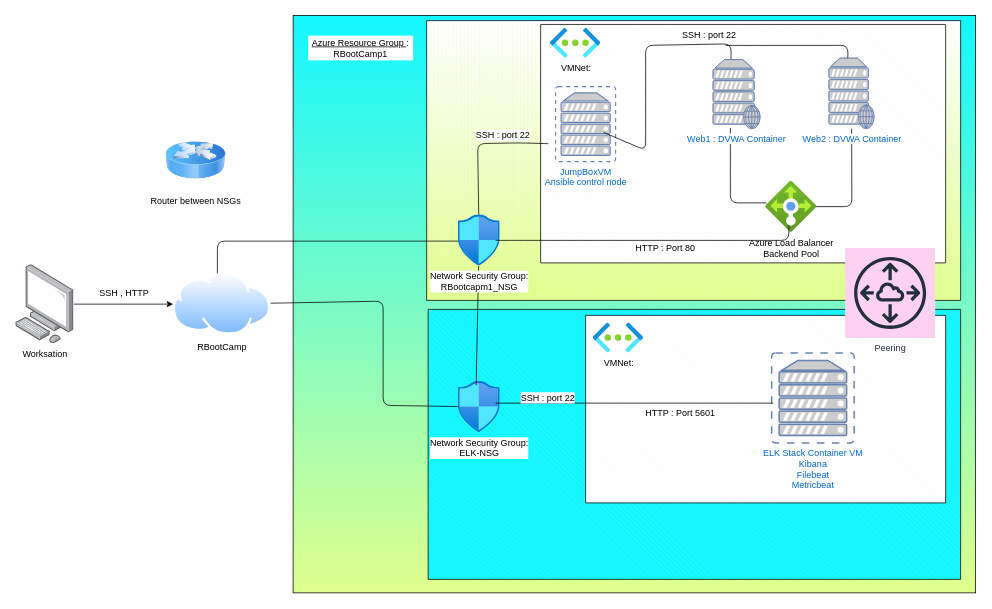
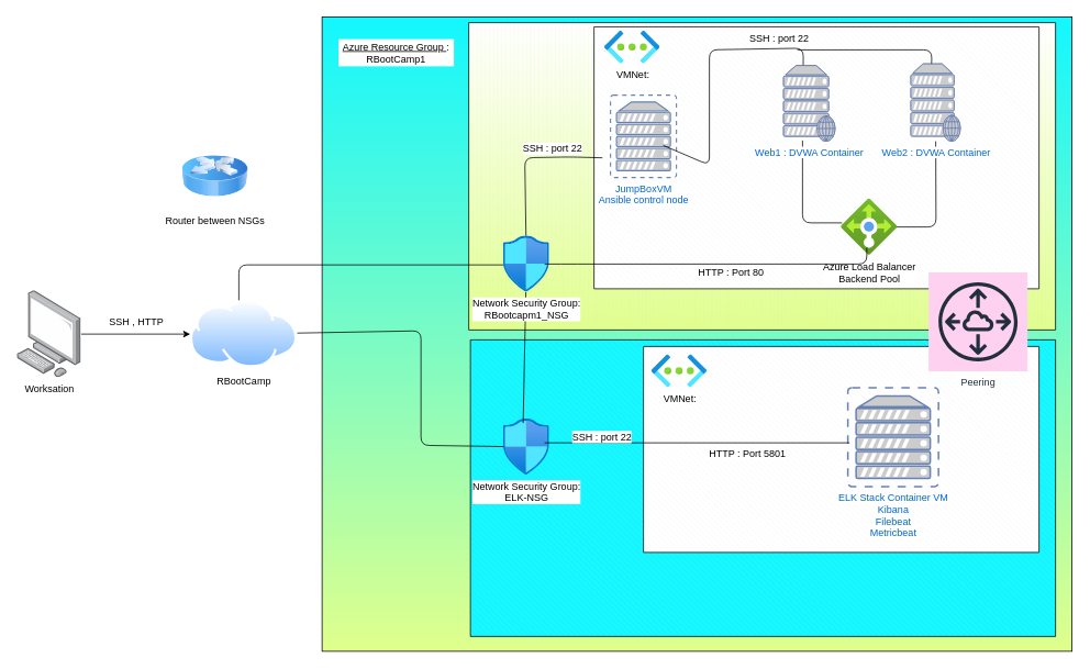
- <mxCell id="36" value="HTTP : Port 5601" style="text;html=1;strokeColor=none;fillColor=none;align=center;verticalAlign=middle;whiteSpace=wrap;rounded=0;labelBackgroundColor=#ffffff;" parent="1" vertex="1"><mxGeometry x="850" y="540" width="113" height="20" as="geometry" /></mxCell>
+ <mxCell id="36" value="HTTP : Port 5801" style="text;html=1;strokeColor=none;fillColor=none;align=center;verticalAlign=middle;whiteSpace=wrap;rounded=0;labelBackgroundColor=#ffffff;" parent="1" vertex="1"><mxGeometry x="850" y="540" width="113" height="20" as="geometry" /></mxCell>
